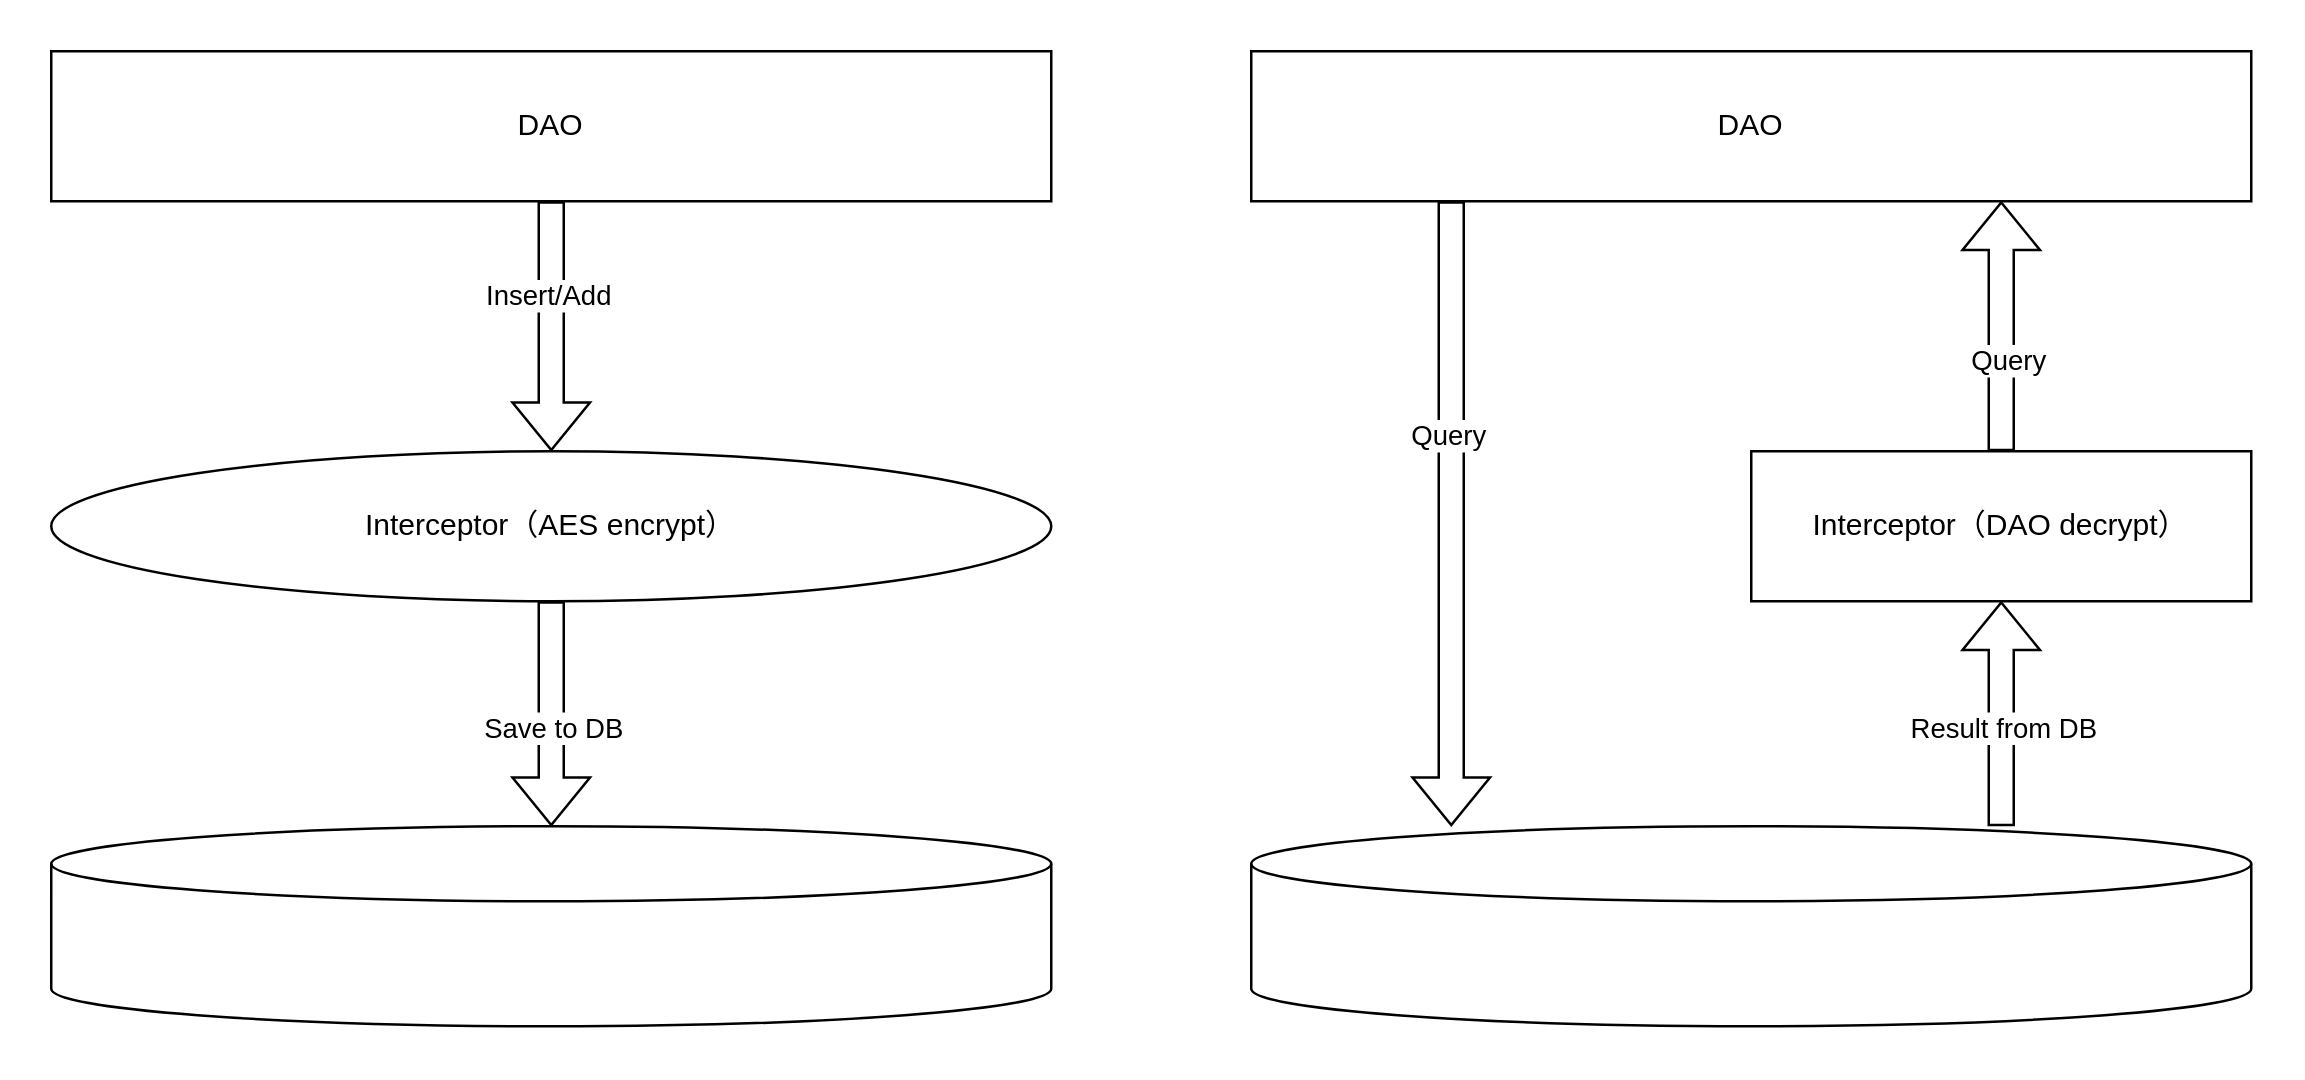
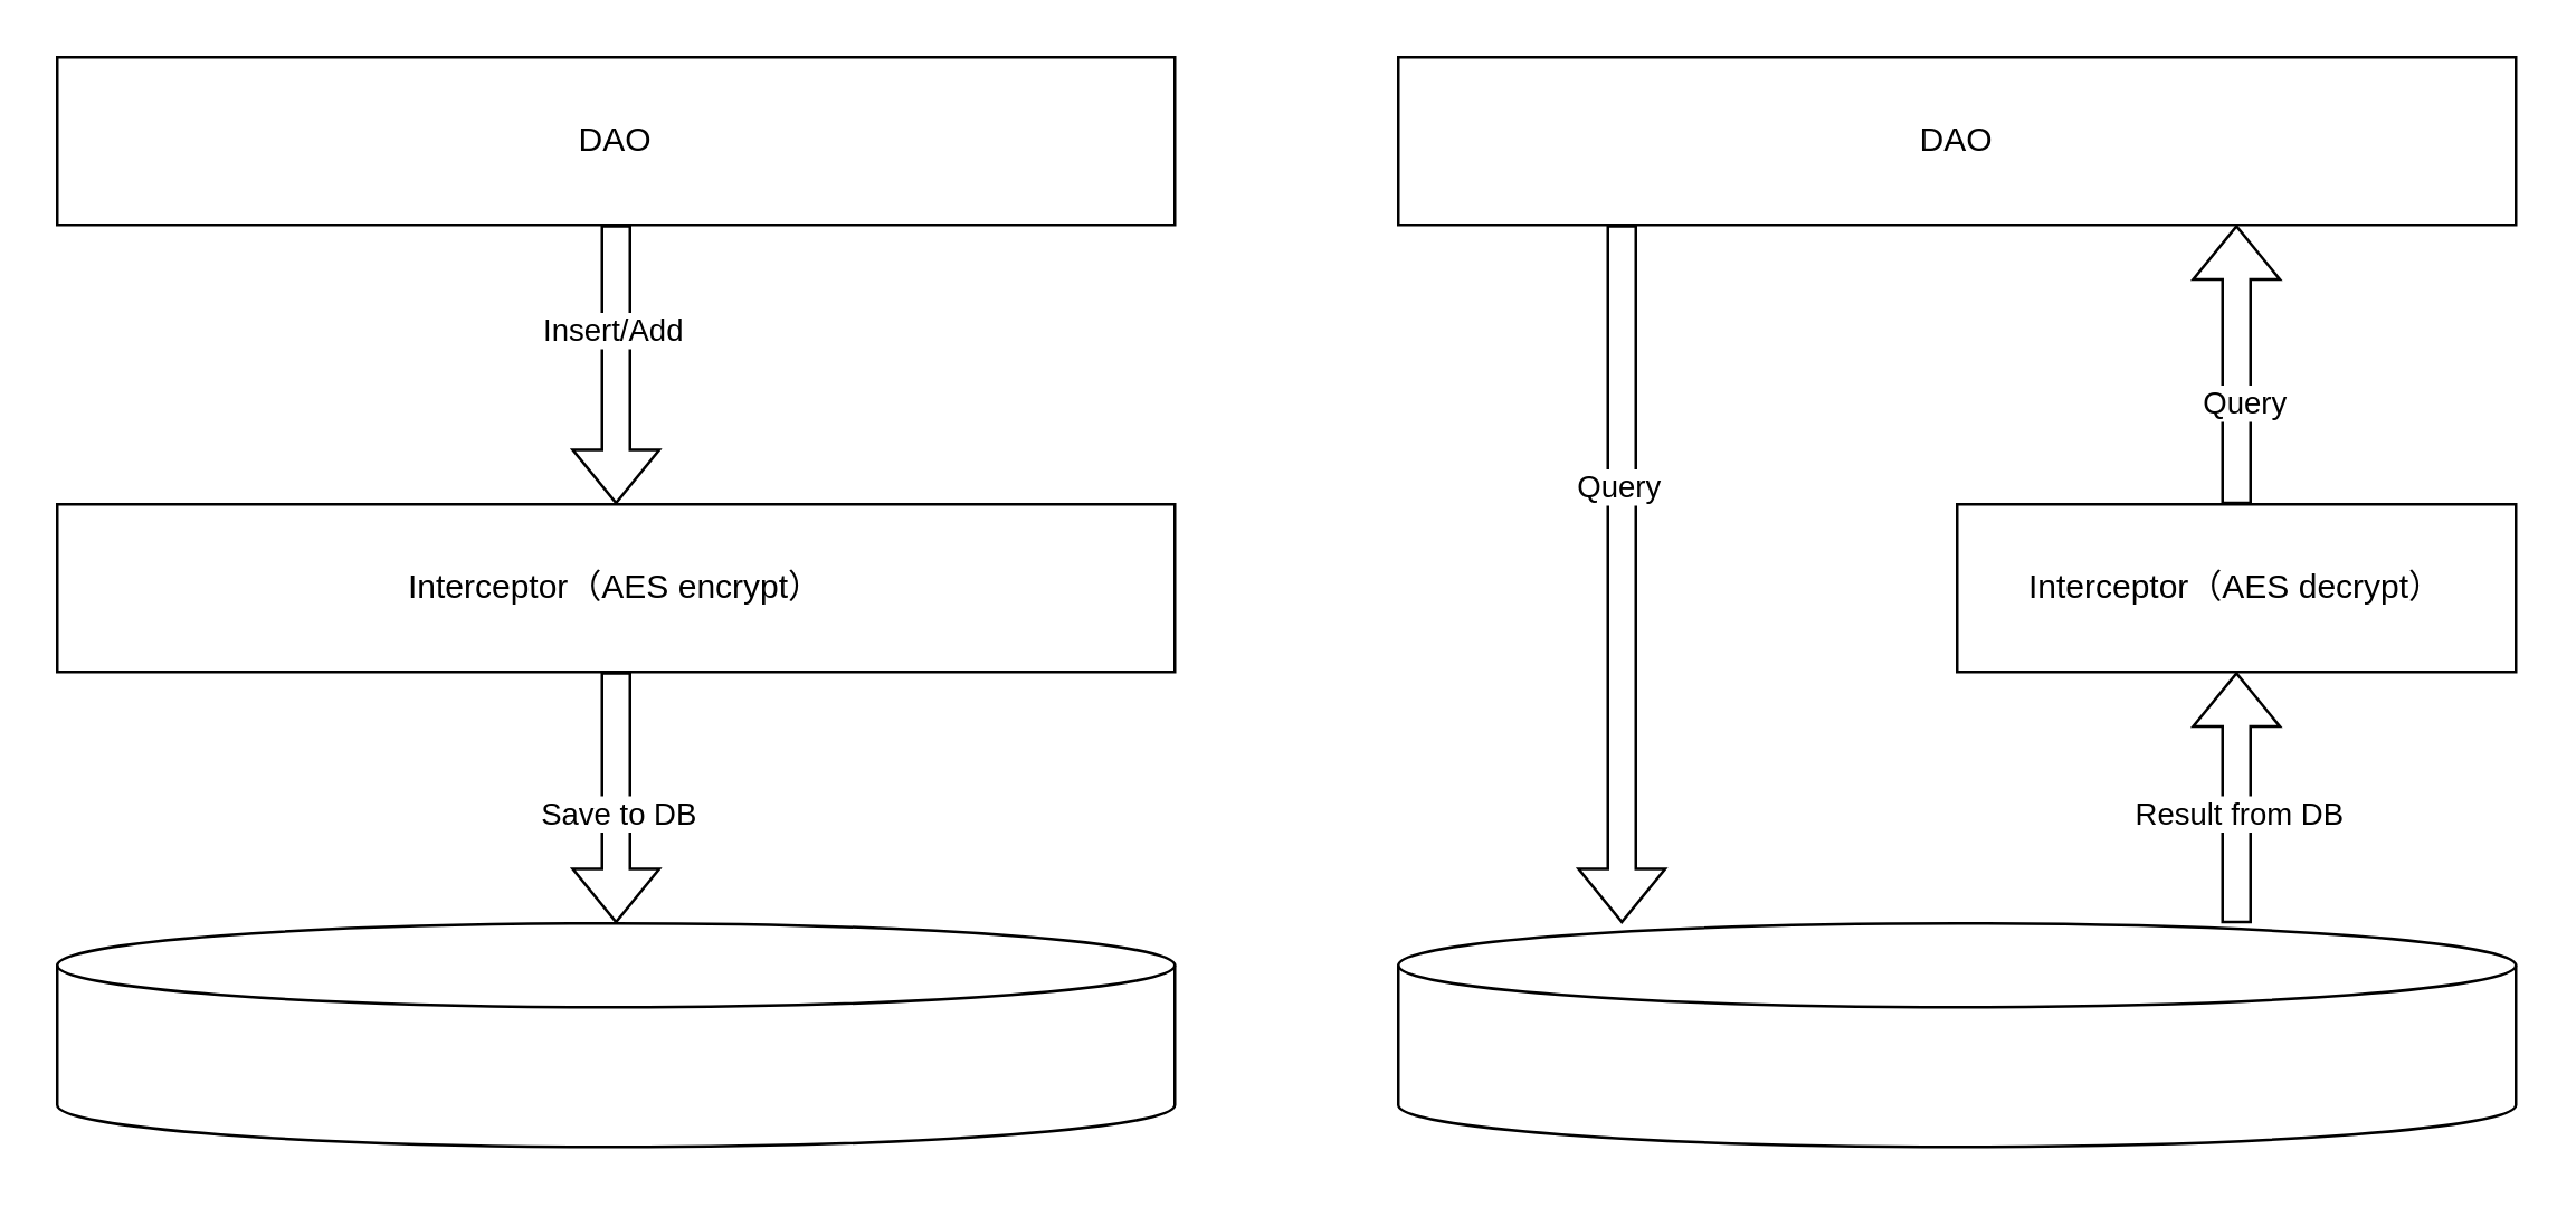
- <mxCell id="5" value="Interceptor（AES encrypt）" style="ellipse;whiteSpace=wrap;html=1;" parent="1" vertex="1"><mxGeometry x="20" y="180" width="400" height="60" as="geometry" /></mxCell>
+ <mxCell id="5" value="Interceptor（AES encrypt）" style="rounded=0;whiteSpace=wrap;html=1;" parent="1" vertex="1"><mxGeometry x="20" y="180" width="400" height="60" as="geometry" /></mxCell>
- <mxCell id="12" value="Interceptor（DAO decrypt）" style="rounded=0;whiteSpace=wrap;html=1;" parent="1" vertex="1"><mxGeometry x="700" y="180" width="200" height="60" as="geometry" /></mxCell>
+ <mxCell id="12" value="Interceptor（AES decrypt）" style="rounded=0;whiteSpace=wrap;html=1;" parent="1" vertex="1"><mxGeometry x="700" y="180" width="200" height="60" as="geometry" /></mxCell>
